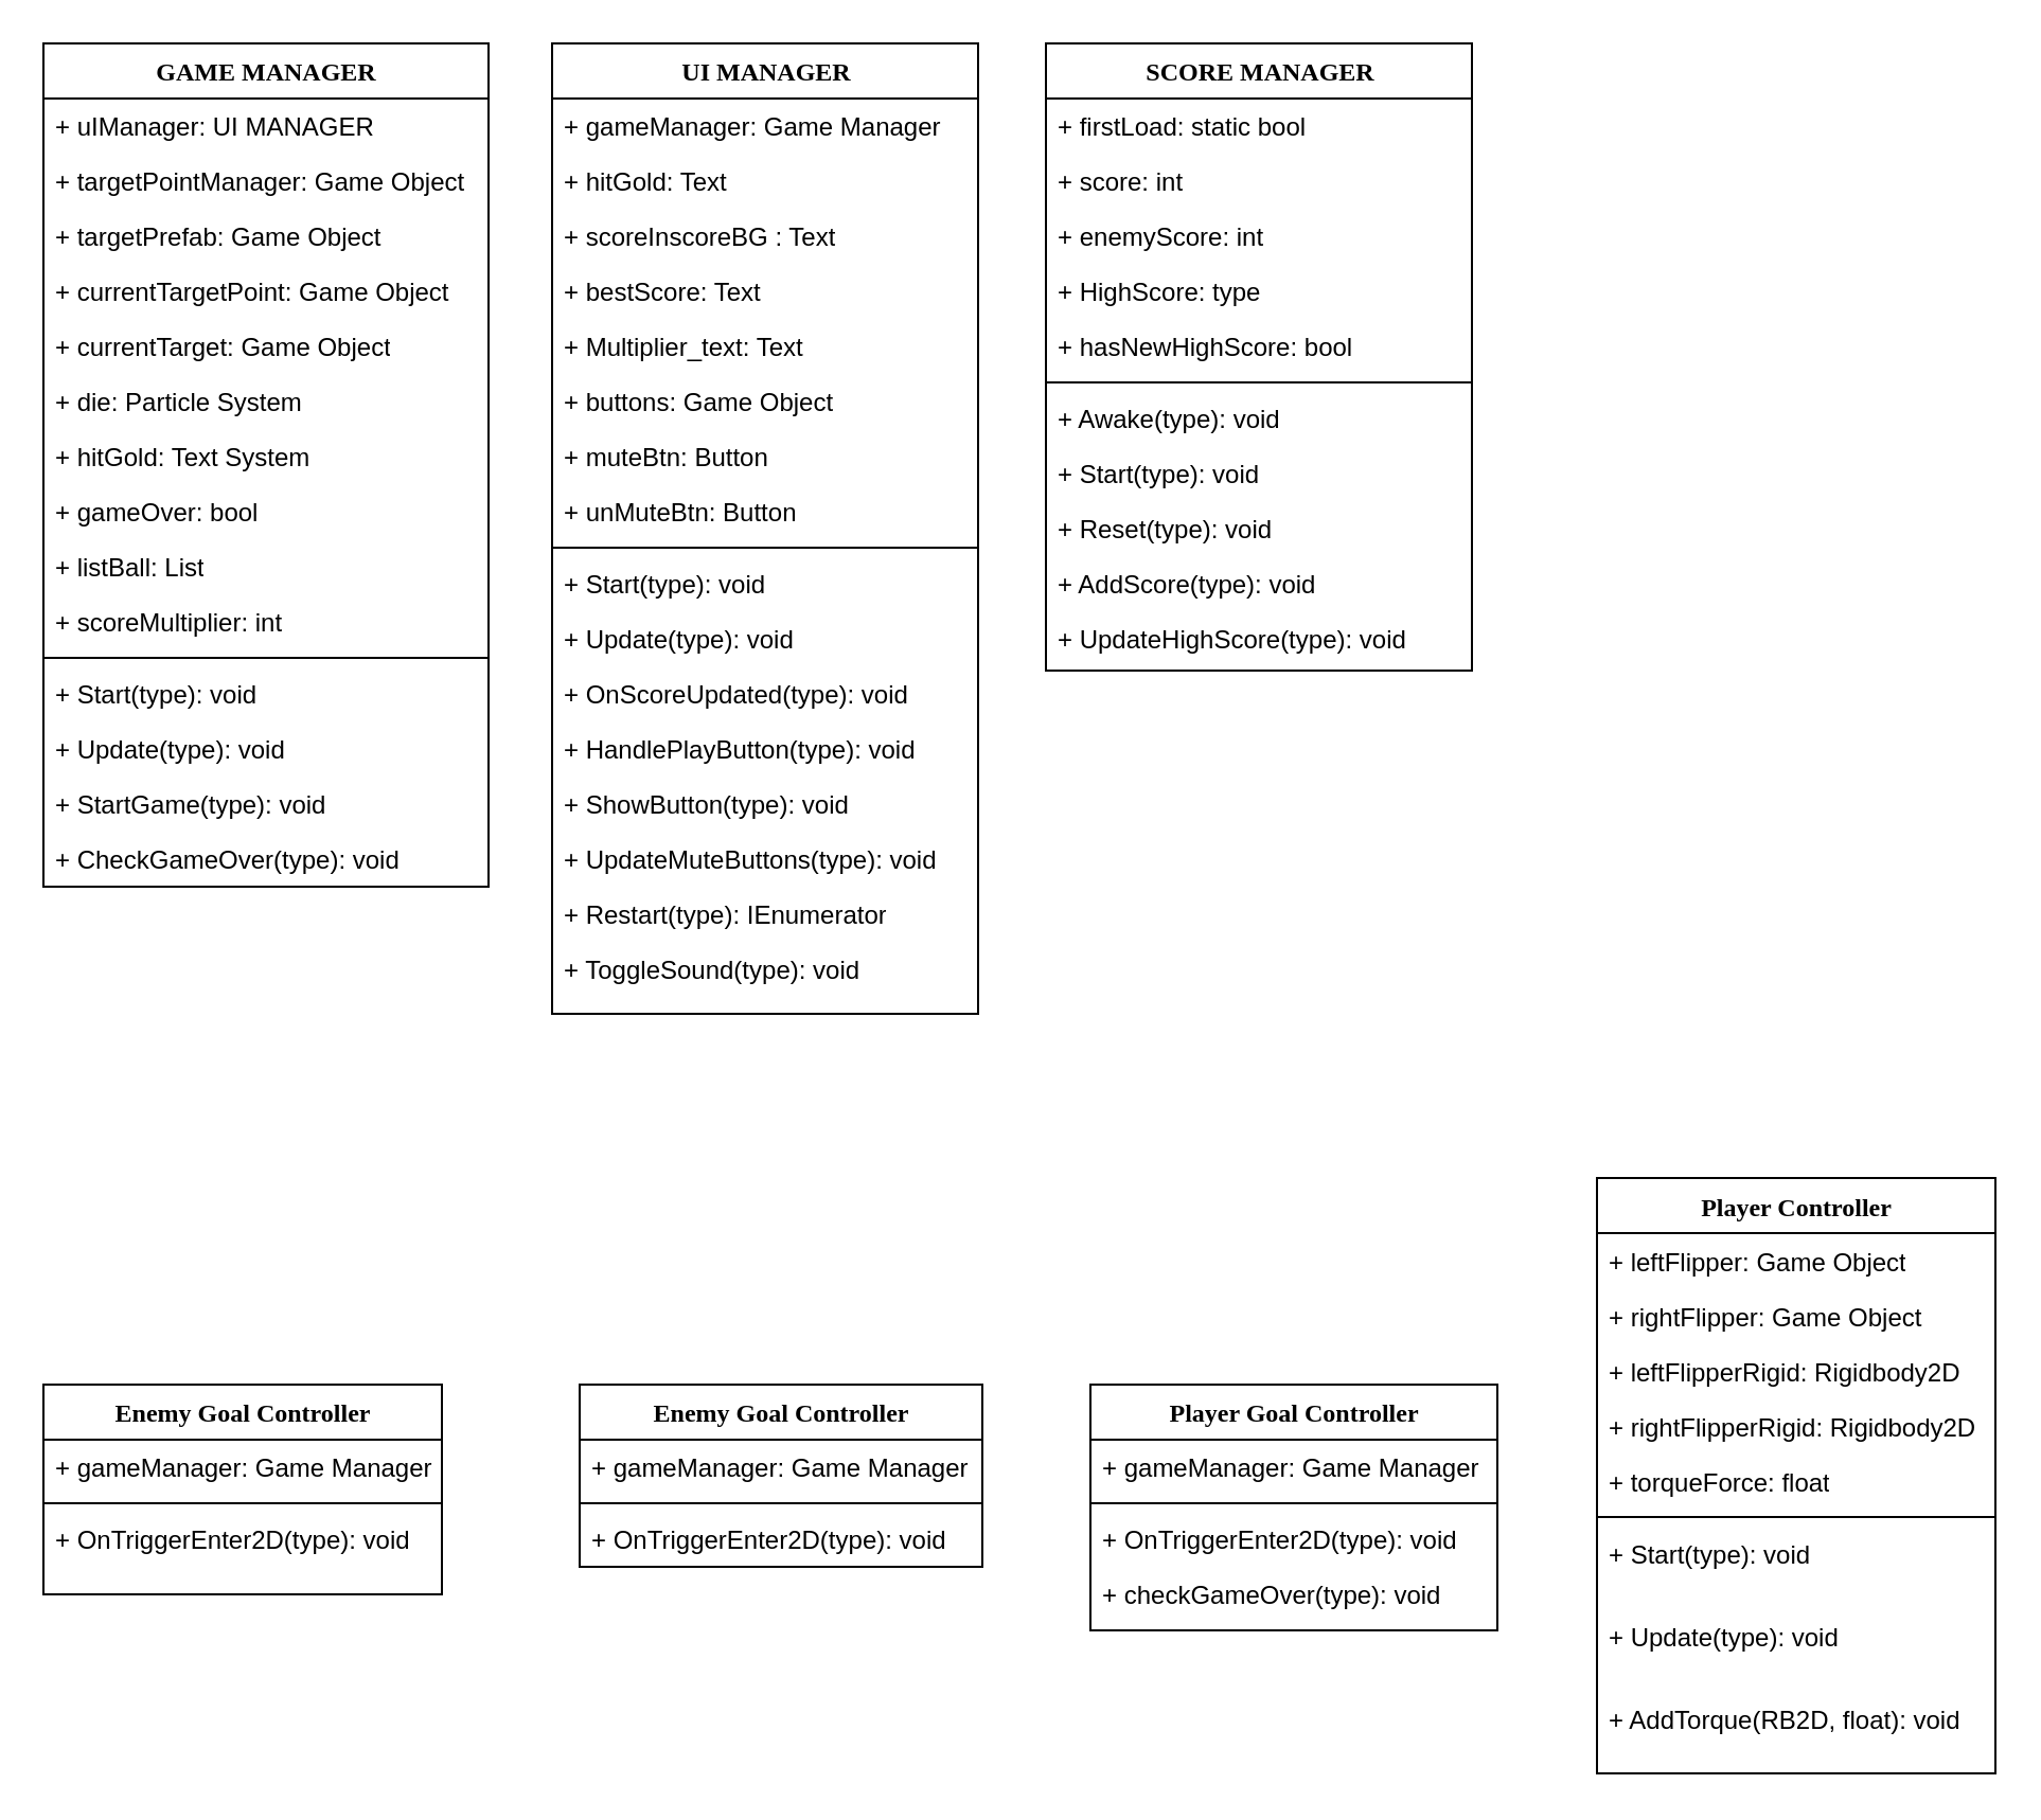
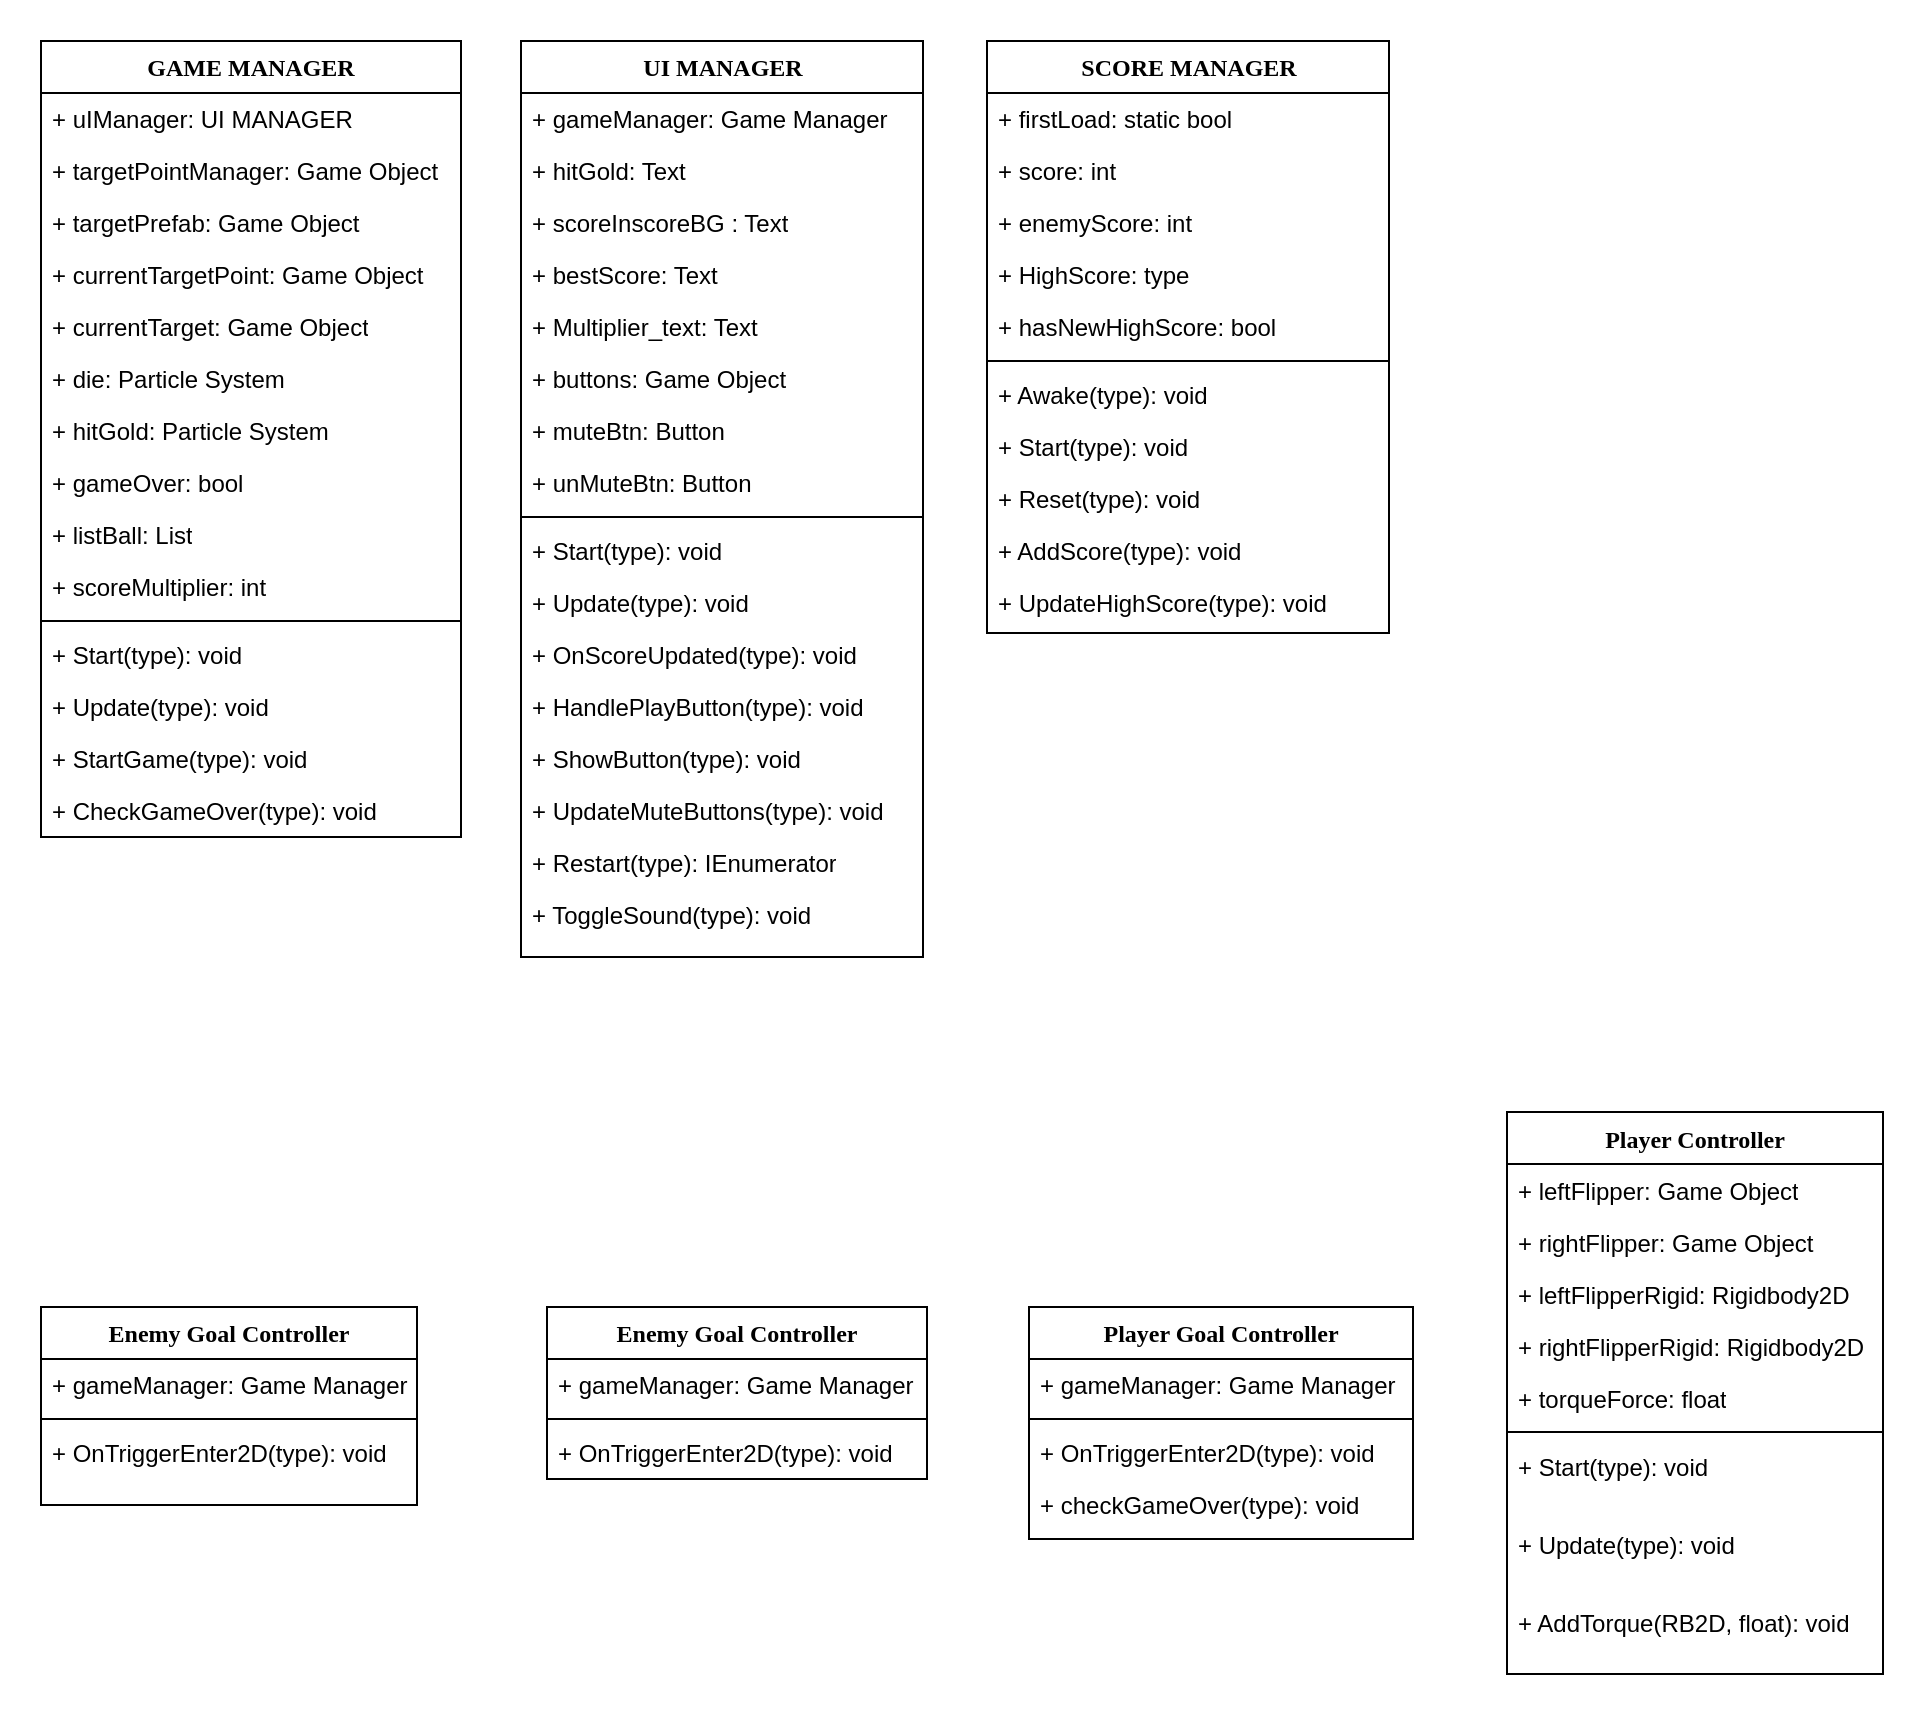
- <mxCell id="9" value="+ hitGold: Text System" style="text;html=1;strokeColor=none;fillColor=none;align=left;verticalAlign=top;spacingLeft=4;spacingRight=4;whiteSpace=wrap;overflow=hidden;rotatable=0;points=[[0,0.5],[1,0.5]];portConstraint=eastwest;" parent="2" vertex="1"><mxGeometry y="182" width="210" height="26" as="geometry" /></mxCell>
+ <mxCell id="9" value="+ hitGold: Particle System" style="text;html=1;strokeColor=none;fillColor=none;align=left;verticalAlign=top;spacingLeft=4;spacingRight=4;whiteSpace=wrap;overflow=hidden;rotatable=0;points=[[0,0.5],[1,0.5]];portConstraint=eastwest;" parent="2" vertex="1"><mxGeometry y="182" width="210" height="26" as="geometry" /></mxCell>
